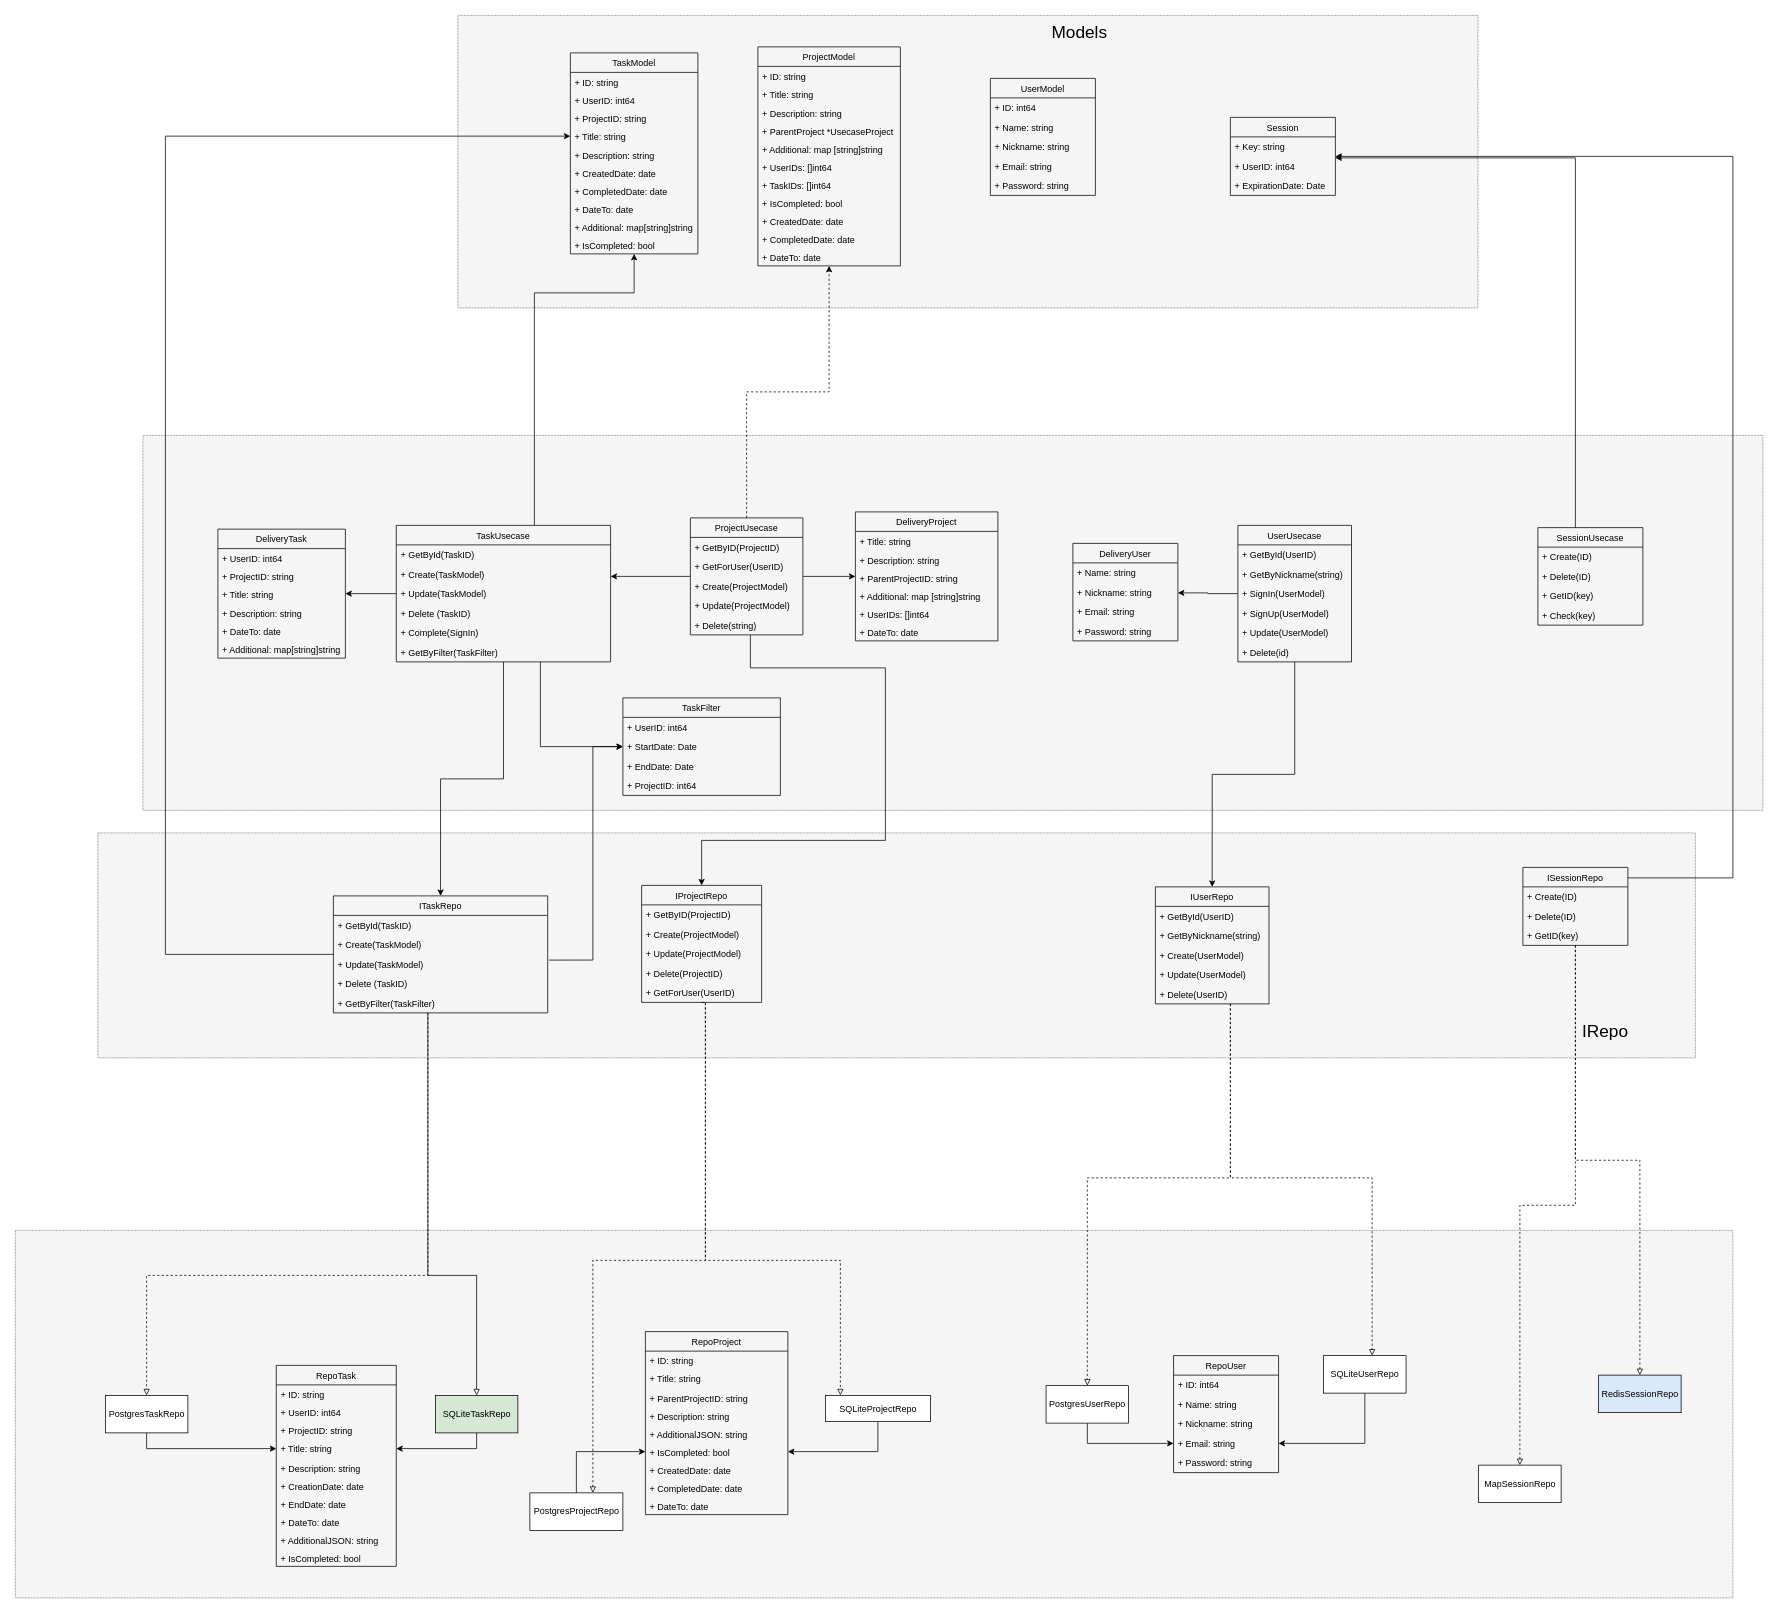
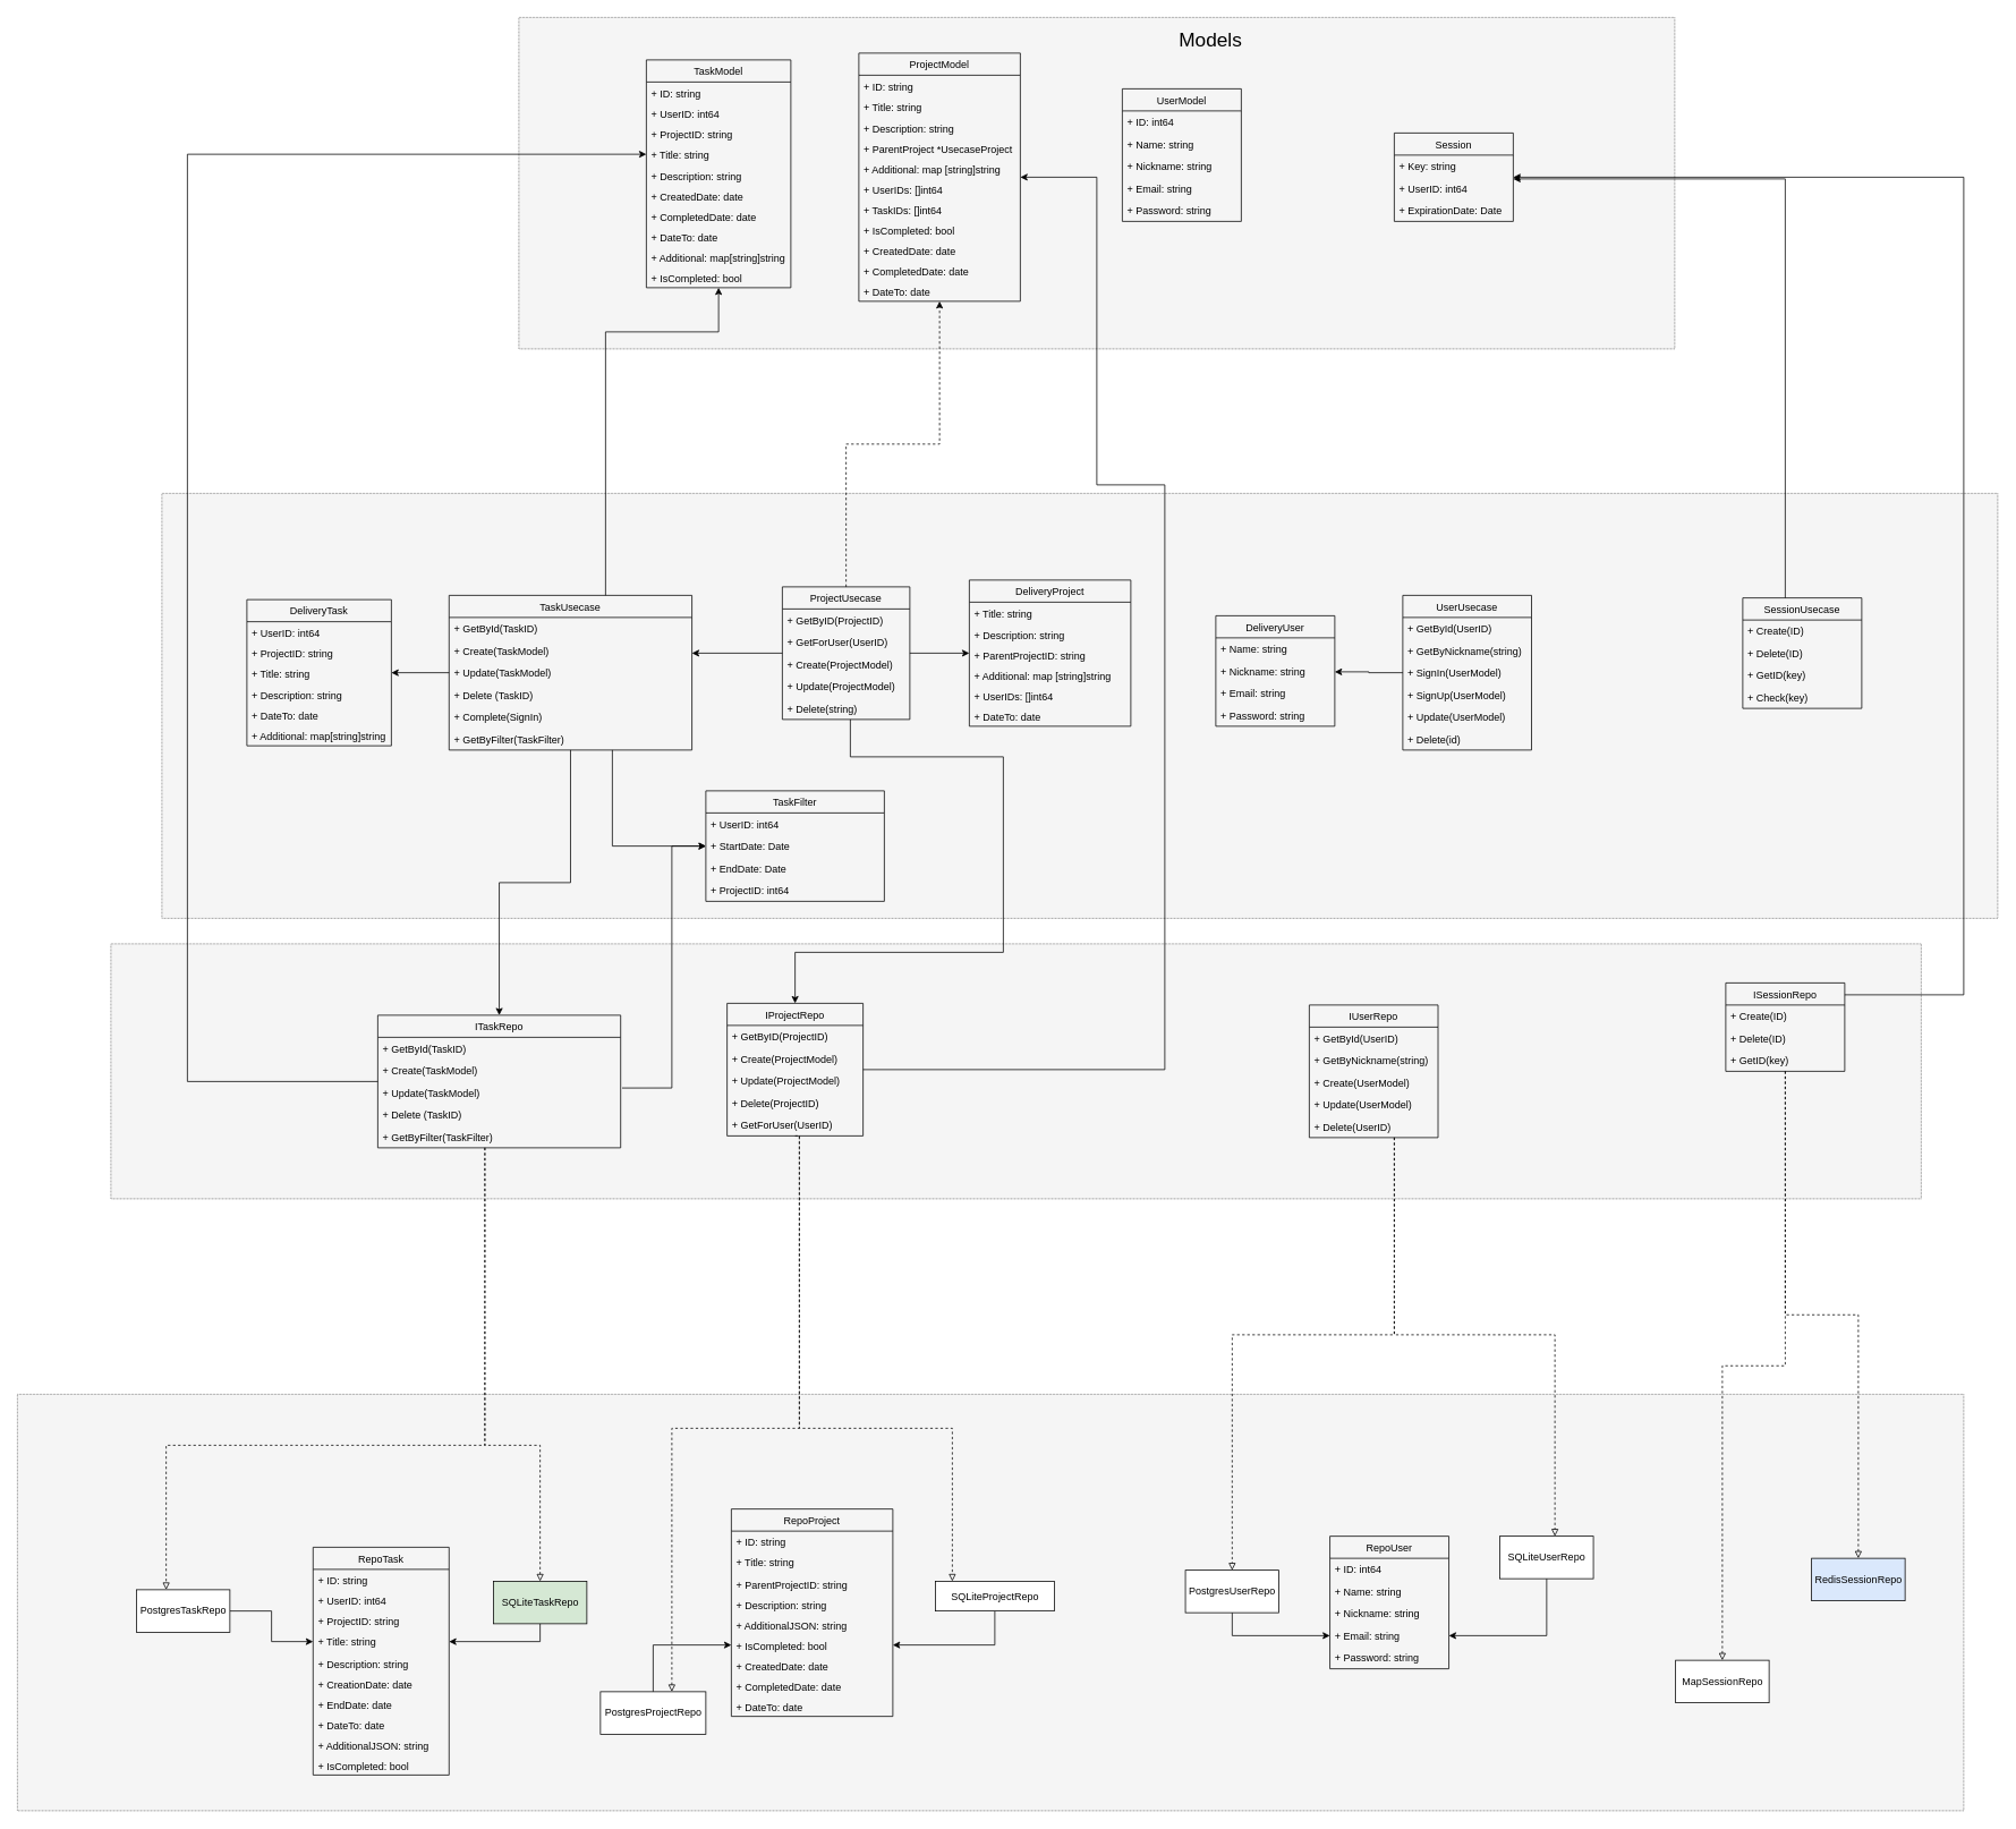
- <mxCell id="154" value="&lt;font style=&quot;font-size: 23px&quot;&gt;Models&lt;/font&gt;" style="text;html=1;strokeColor=none;fillColor=none;align=center;verticalAlign=middle;whiteSpace=wrap;rounded=0;" vertex="1" parent="1"><mxGeometry x="1409.25" y="27" width="60" height="30" as="geometry" /></mxCell>
+ <mxCell id="154" value="&lt;font style=&quot;font-size: 23px&quot;&gt;Models&lt;/font&gt;" style="text;html=1;strokeColor=none;fillColor=none;align=center;verticalAlign=middle;whiteSpace=wrap;rounded=0;" vertex="1" parent="1"><mxGeometry x="1394.25" y="32" width="60" height="30" as="geometry" /></mxCell>
+ <mxCell id="23" style="edgeStyle=orthogonalEdgeStyle;rounded=0;orthogonalLoop=1;jettySize=auto;html=1;fontSize=23;" edge="1" parent="1" source="24" target="83"><mxGeometry relative="1" as="geometry"><mxPoint x="1310" y="540" as="targetPoint" /><Array as="points"><mxPoint x="1370" y="1258" /><mxPoint x="1370" y="570" /><mxPoint x="1290" y="570" /><mxPoint x="1290" y="208" /></Array></mxGeometry></mxCell>
- <mxCell id="53" style="edgeStyle=orthogonalEdgeStyle;rounded=0;orthogonalLoop=1;jettySize=auto;html=1;entryX=0.5;entryY=0;entryDx=0;entryDy=0;startArrow=none;startFill=0;endArrow=classic;endFill=1;" parent="1" source="55" target="16" edge="1"><mxGeometry relative="1" as="geometry" /></mxCell>
- <mxCell id="175" value="IRepo" style="text;html=1;strokeColor=none;fillColor=none;align=center;verticalAlign=middle;whiteSpace=wrap;rounded=0;fontSize=23;" vertex="1" parent="1"><mxGeometry x="2110" y="1360" width="60" height="30" as="geometry" /></mxCell>
- <mxCell id="7" style="edgeStyle=orthogonalEdgeStyle;rounded=0;orthogonalLoop=1;jettySize=auto;html=1;dashed=0;endArrow=block;endFill=0;" parent="1" source="9" target="33" edge="1"><mxGeometry relative="1" as="geometry"><Array as="points"><mxPoint x="570" y="1700" /><mxPoint x="635" y="1700" /></Array></mxGeometry></mxCell>
+ <mxCell id="7" style="edgeStyle=orthogonalEdgeStyle;rounded=0;orthogonalLoop=1;jettySize=auto;html=1;dashed=1;endArrow=block;endFill=0;" parent="1" source="9" target="33" edge="1"><mxGeometry relative="1" as="geometry"><Array as="points"><mxPoint x="570" y="1700" /><mxPoint x="635" y="1700" /></Array></mxGeometry></mxCell>
- <mxCell id="31" value="PostgresTaskRepo" style="html=1;" parent="1" vertex="1"><mxGeometry x="140" y="1860" width="110" height="50" as="geometry" /></mxCell>
+ <mxCell id="31" value="PostgresTaskRepo" style="html=1;" parent="1" vertex="1"><mxGeometry x="160" y="1870" width="110" height="50" as="geometry" /></mxCell>
